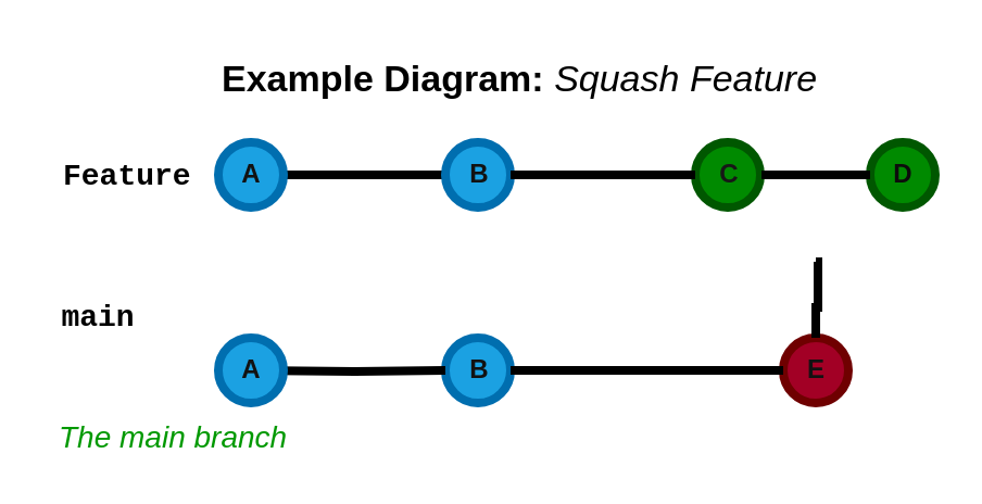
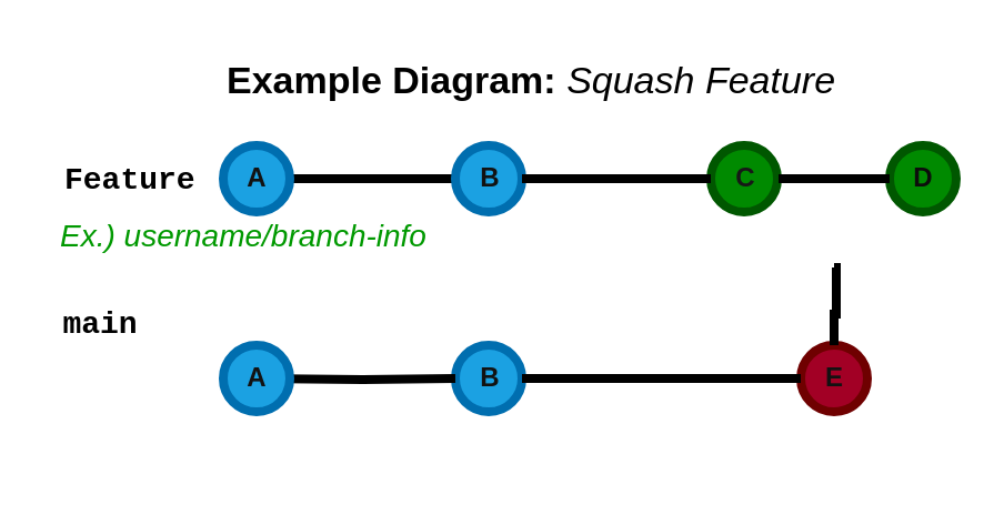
+ <mxCell id="9" value="&lt;i&gt;Ex.) username/branch-info&lt;/i&gt;" style="text;html=1;strokeColor=none;fillColor=none;align=left;verticalAlign=middle;whiteSpace=wrap;overflow=hidden;fontSize=14;fontStyle=0;fontColor=#009900;" parent="1" vertex="1"><mxGeometry x="25.25" y="95" width="202.25" height="20" as="geometry" /></mxCell>
- <mxCell id="8" value="The main branch&lt;br&gt;" style="text;html=1;strokeColor=none;fillColor=none;align=left;verticalAlign=middle;whiteSpace=wrap;overflow=hidden;fontSize=14;fontStyle=2;fontColor=#009900;" parent="1" vertex="1"><mxGeometry x="25.25" y="190" width="132.25" height="20" as="geometry" /></mxCell>
